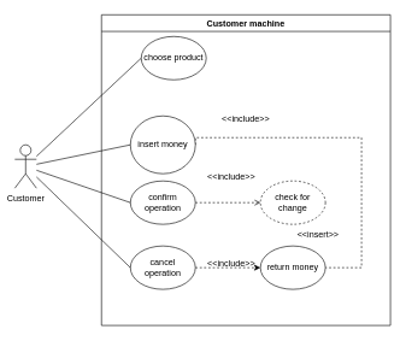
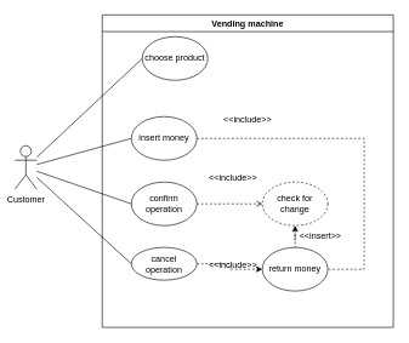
- <mxCell id="2" value="Customer machine" style="swimlane;whiteSpace=wrap;html=1;swimlaneLine=1;strokeColor=default;fillColor=#FFFFFF;fillStyle=auto;" vertex="1" parent="1"><mxGeometry x="140" y="20" width="400" height="430" as="geometry"><mxRectangle x="220" y="50" width="130" height="30" as="alternateBounds" /></mxGeometry></mxCell>
+ <mxCell id="2" value="Vending machine" style="swimlane;whiteSpace=wrap;html=1;swimlaneLine=1;strokeColor=default;fillColor=#FFFFFF;fillStyle=auto;" vertex="1" parent="1"><mxGeometry x="140" y="20" width="400" height="430" as="geometry"><mxRectangle x="220" y="50" width="130" height="30" as="alternateBounds" /></mxGeometry></mxCell>
- <mxCell id="5" value="insert money" style="ellipse;whiteSpace=wrap;html=1;" vertex="1" parent="2"><mxGeometry x="40" y="140" width="90" height="80" as="geometry" /></mxCell>
+ <mxCell id="5" value="insert money" style="ellipse;whiteSpace=wrap;html=1;" vertex="1" parent="2"><mxGeometry x="40" y="140" width="90" height="60" as="geometry" /></mxCell>
+ <mxCell id="11" style="edgeStyle=orthogonalEdgeStyle;rounded=0;orthogonalLoop=1;jettySize=auto;html=1;entryX=0.5;entryY=0;entryDx=0;entryDy=0;dashed=1;startArrow=classic;startFill=1;endArrow=none;endFill=0;" edge="1" parent="2" source="12" target="10"><mxGeometry relative="1" as="geometry" /></mxCell>
- <mxCell id="7" value="cancel operation" style="ellipse;whiteSpace=wrap;html=1;" vertex="1" parent="2"><mxGeometry x="40" y="320" width="90" height="60" as="geometry" /></mxCell>
+ <mxCell id="7" value="cancel operation" style="ellipse;whiteSpace=wrap;html=1;" vertex="1" parent="2"><mxGeometry x="40" y="320" width="90" height="45" as="geometry" /></mxCell>
